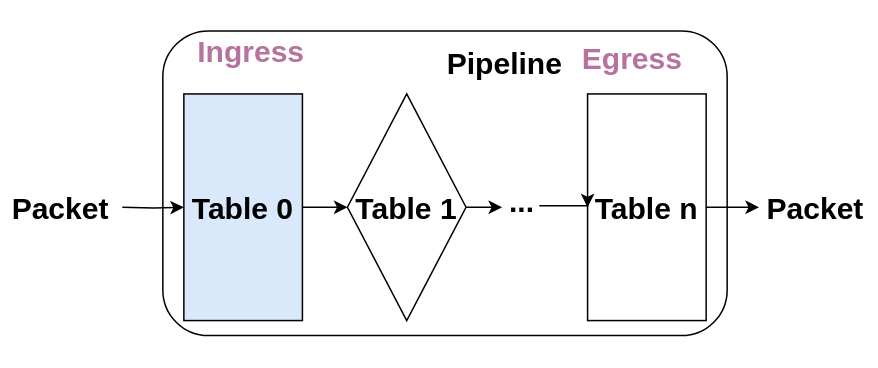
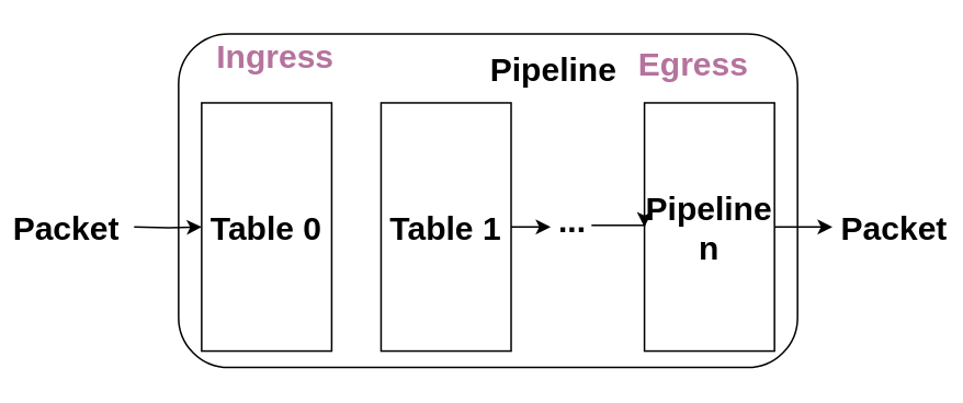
- <mxCell id="4" value="&lt;font style=&quot;font-size: 20px&quot;&gt;&lt;b&gt;Table 0&lt;/b&gt;&lt;/font&gt;" style="rounded=0;whiteSpace=wrap;html=1;fillColor=#dae8fc;" vertex="1" parent="1"><mxGeometry x="122" y="62" width="79" height="151" as="geometry" /></mxCell>
+ <mxCell id="4" value="&lt;font style=&quot;font-size: 20px&quot;&gt;&lt;b&gt;Table 0&lt;/b&gt;&lt;/font&gt;" style="rounded=0;whiteSpace=wrap;html=1;" vertex="1" parent="1"><mxGeometry x="122" y="62" width="79" height="151" as="geometry" /></mxCell>
- <mxCell id="3" style="edgeStyle=orthogonalEdgeStyle;rounded=0;orthogonalLoop=1;jettySize=auto;html=1;entryX=0;entryY=0.5;entryDx=0;entryDy=0;" edge="1" parent="1" source="4" target="6"><mxGeometry relative="1" as="geometry" /></mxCell>
- <mxCell id="6" value="&lt;font style=&quot;font-size: 20px&quot;&gt;&lt;b&gt;Table 1&lt;/b&gt;&lt;/font&gt;" style="rhombus;whiteSpace=wrap;html=1;" vertex="1" parent="1"><mxGeometry x="231" y="62" width="79" height="151" as="geometry" /></mxCell>
+ <mxCell id="6" value="&lt;font style=&quot;font-size: 20px&quot;&gt;&lt;b&gt;Table 1&lt;/b&gt;&lt;/font&gt;" style="rounded=0;whiteSpace=wrap;html=1;" vertex="1" parent="1"><mxGeometry x="231" y="62" width="79" height="151" as="geometry" /></mxCell>
- <mxCell id="8" value="&lt;font style=&quot;font-size: 20px&quot;&gt;&lt;b&gt;Table n&lt;/b&gt;&lt;/font&gt;" style="rounded=0;whiteSpace=wrap;html=1;" vertex="1" parent="1"><mxGeometry x="391" y="62" width="79" height="151" as="geometry" /></mxCell>
+ <mxCell id="8" value="&lt;font style=&quot;font-size: 20px&quot;&gt;&lt;b&gt;Pipeline n&lt;/b&gt;&lt;/font&gt;" style="rounded=0;whiteSpace=wrap;html=1;" vertex="1" parent="1"><mxGeometry x="391" y="62" width="79" height="151" as="geometry" /></mxCell>
